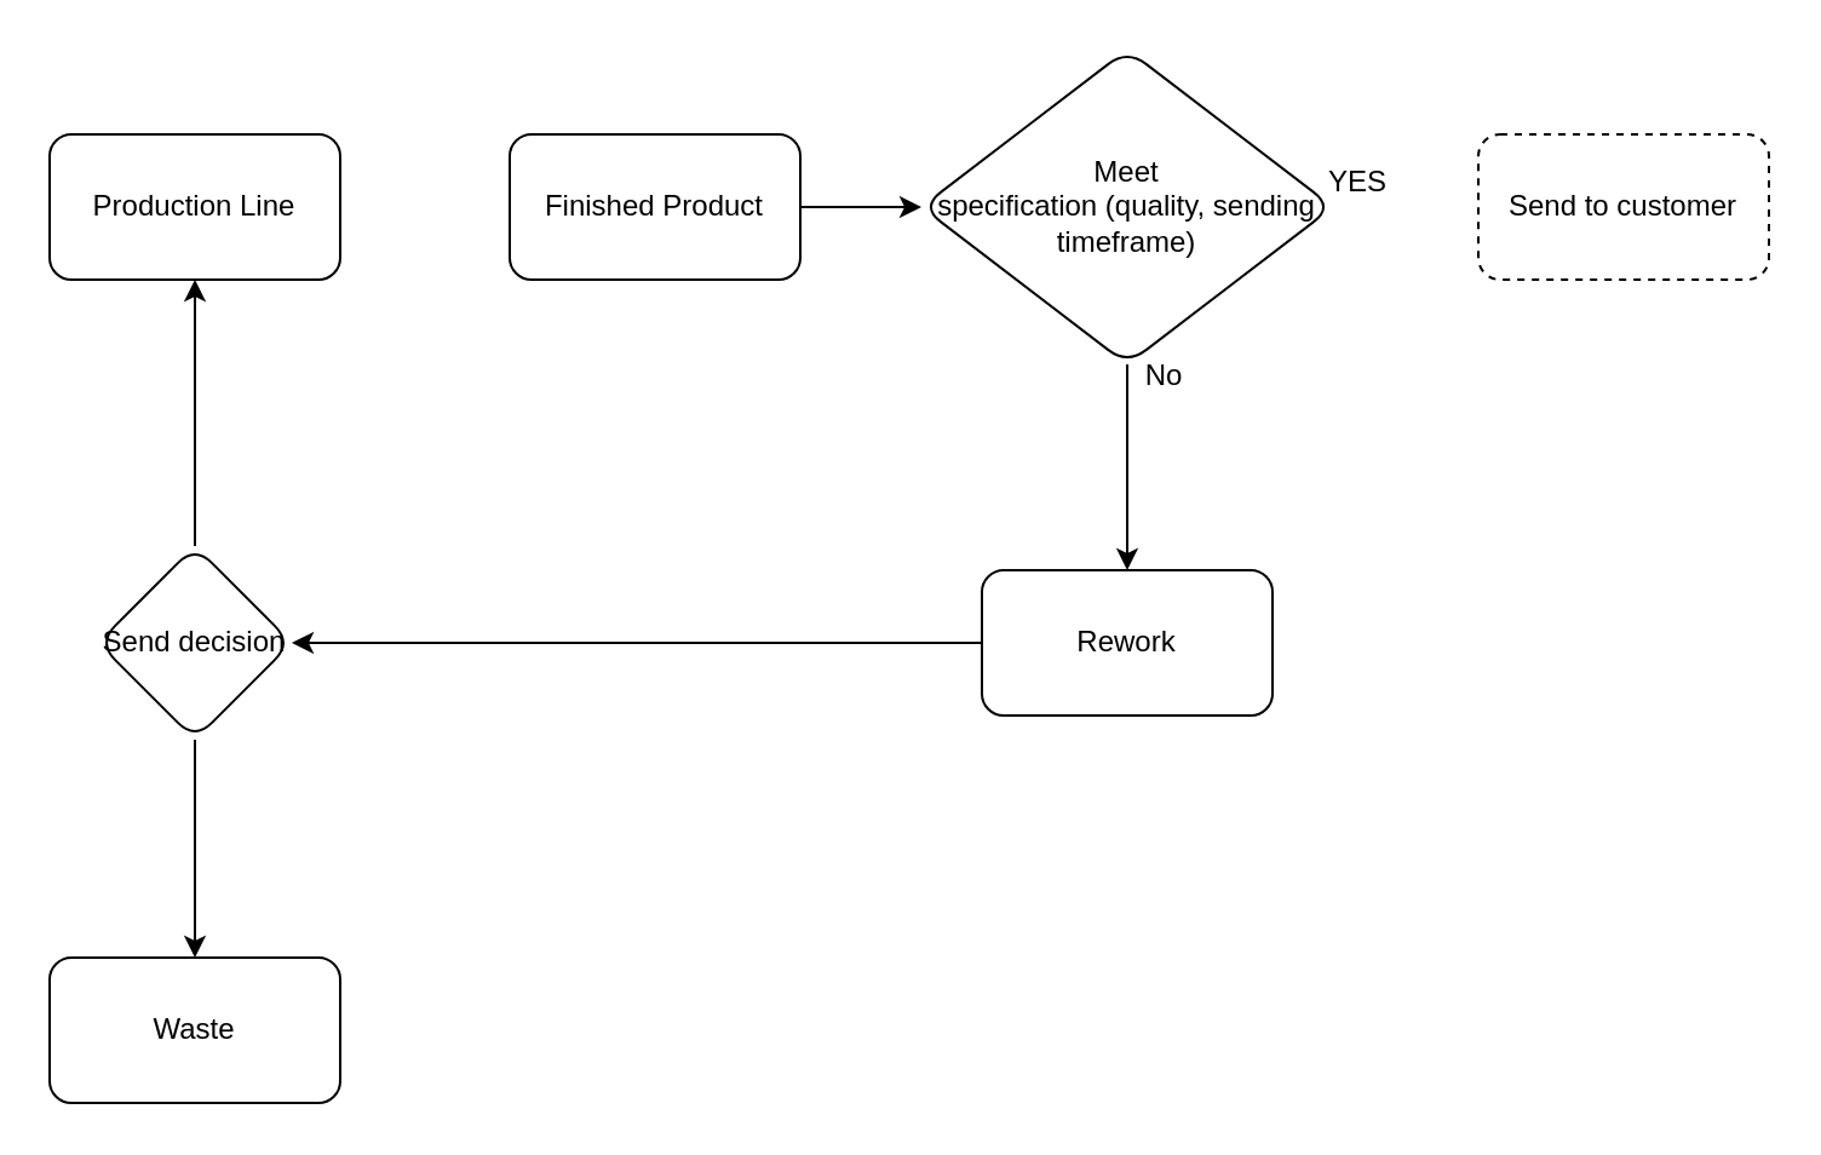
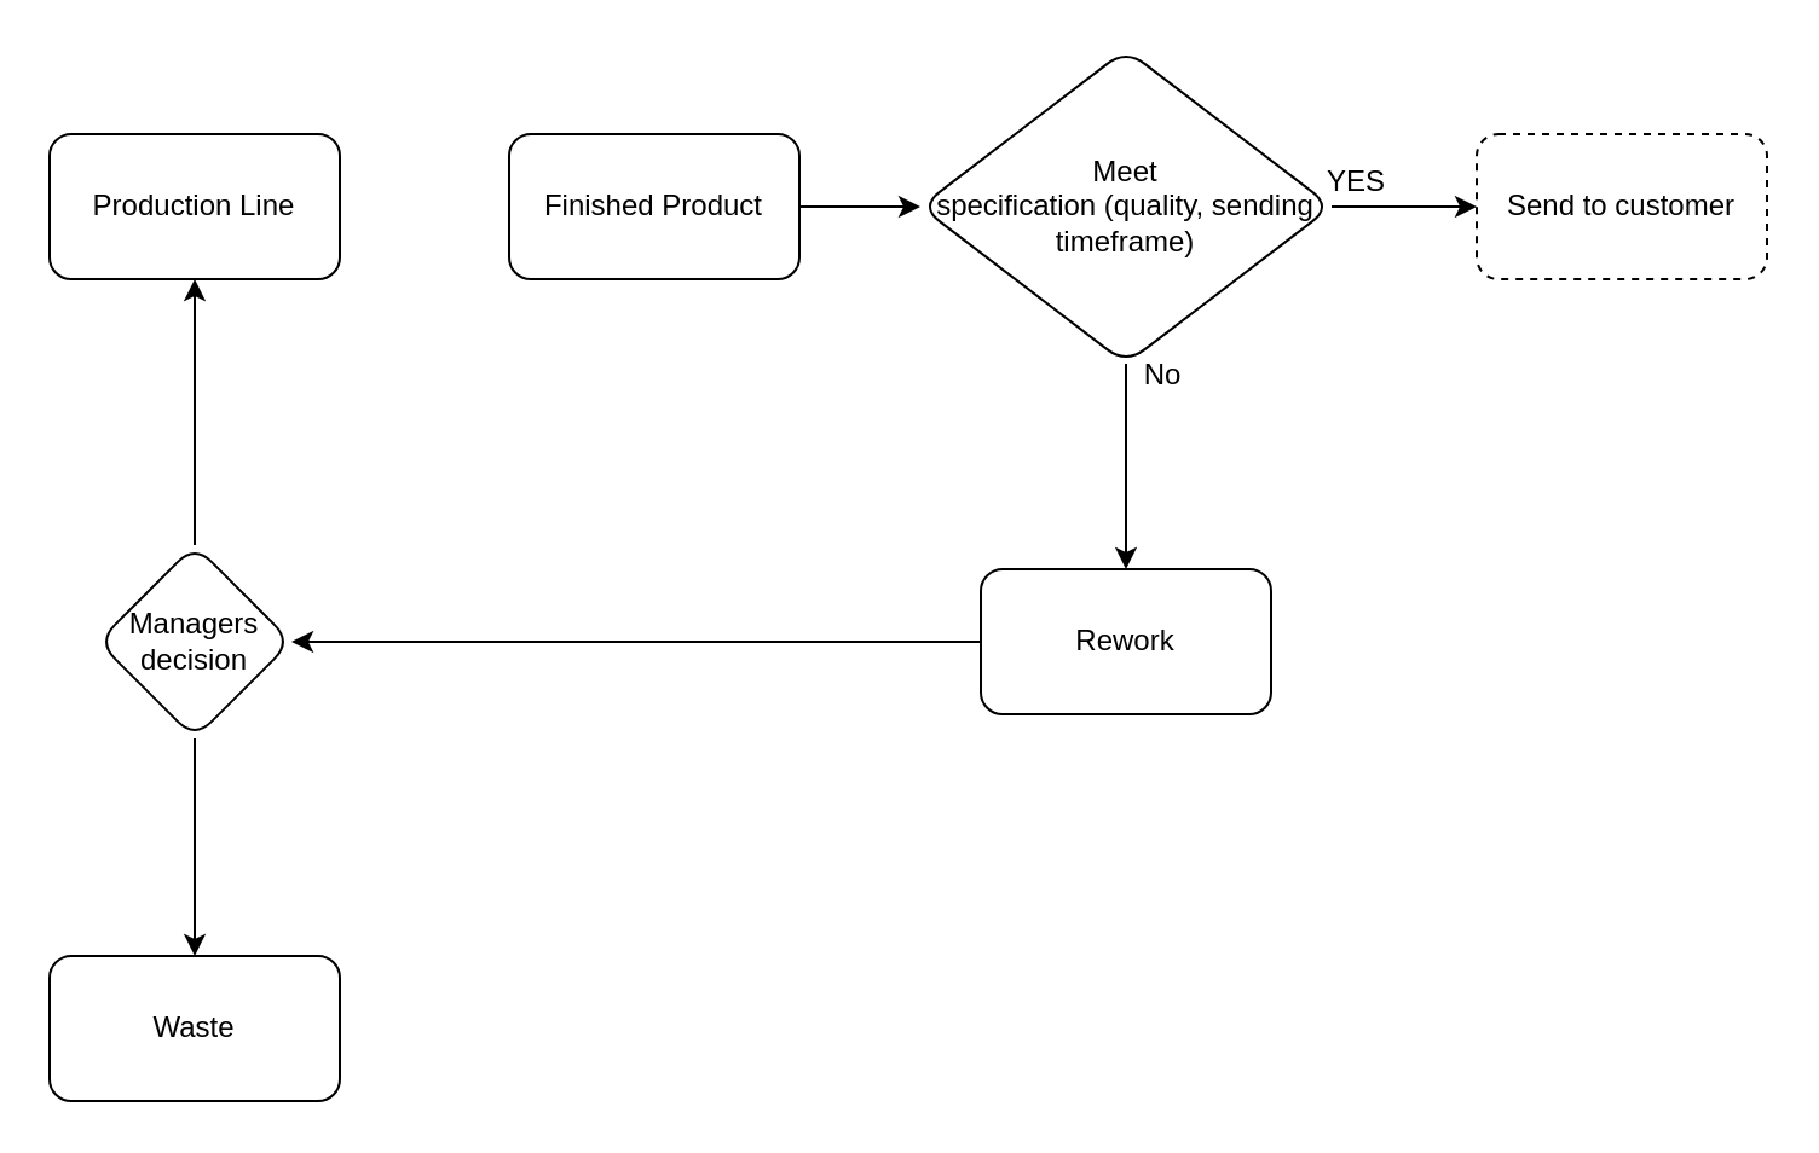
+ <mxCell id="4" value="" style="edgeStyle=orthogonalEdgeStyle;rounded=0;orthogonalLoop=1;jettySize=auto;html=1;" parent="1" source="6" target="7" edge="1"><mxGeometry relative="1" as="geometry" /></mxCell>
- <mxCell id="15" value="Send decision" style="rhombus;whiteSpace=wrap;html=1;rounded=1;" parent="1" vertex="1"><mxGeometry x="40" y="225" width="80" height="80" as="geometry" /></mxCell>
+ <mxCell id="15" value="Managers decision" style="rhombus;whiteSpace=wrap;html=1;rounded=1;" parent="1" vertex="1"><mxGeometry x="40" y="225" width="80" height="80" as="geometry" /></mxCell>
